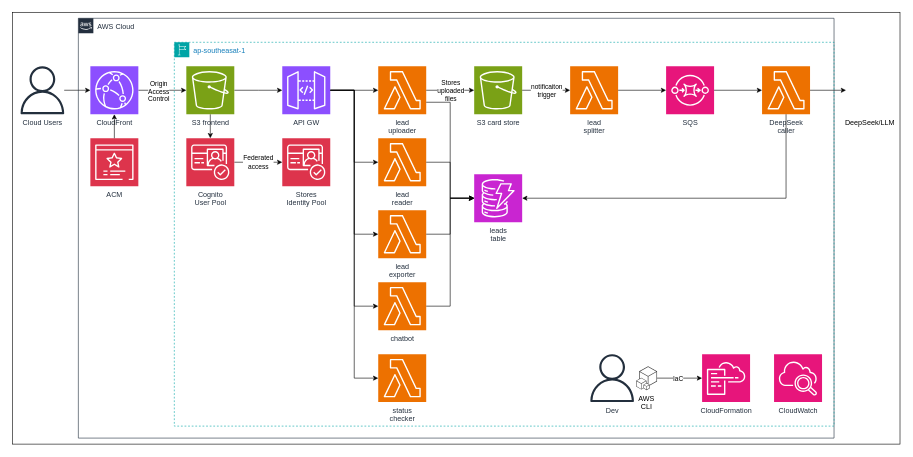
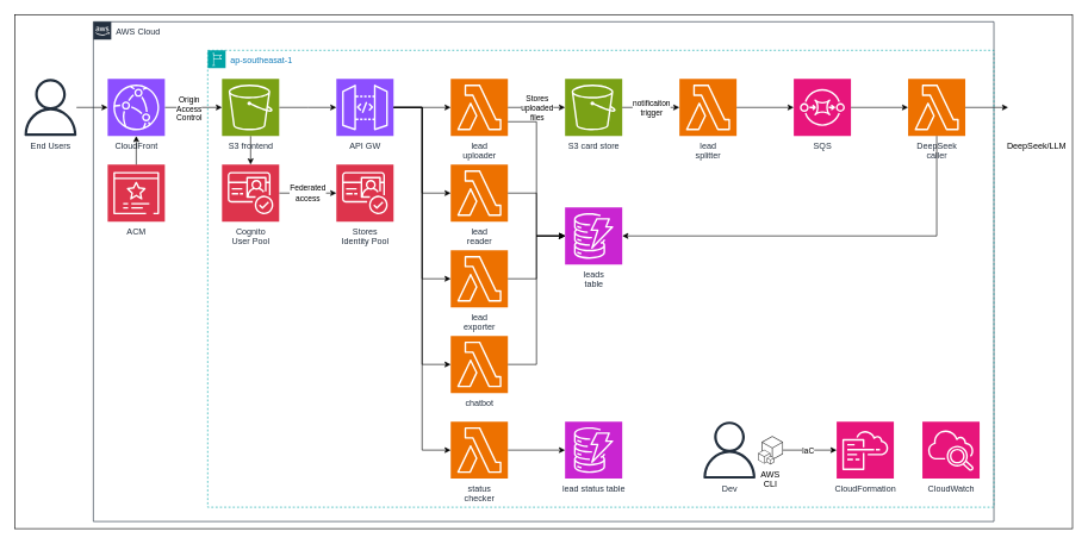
- <mxCell id="4" value="Cloud Users" style="sketch=0;outlineConnect=0;fontColor=#232F3E;gradientColor=none;fillColor=#232F3D;strokeColor=none;dashed=0;verticalLabelPosition=bottom;verticalAlign=top;align=center;html=1;fontSize=12;fontStyle=0;aspect=fixed;pointerEvents=1;shape=mxgraph.aws4.user;" parent="1" vertex="1"><mxGeometry x="30" y="110" width="80" height="80" as="geometry" /></mxCell>
+ <mxCell id="4" value="End Users" style="sketch=0;outlineConnect=0;fontColor=#232F3E;gradientColor=none;fillColor=#232F3D;strokeColor=none;dashed=0;verticalLabelPosition=bottom;verticalAlign=top;align=center;html=1;fontSize=12;fontStyle=0;aspect=fixed;pointerEvents=1;shape=mxgraph.aws4.user;" parent="1" vertex="1"><mxGeometry x="30" y="110" width="80" height="80" as="geometry" /></mxCell>
+ <mxCell id="28" style="edgeStyle=orthogonalEdgeStyle;rounded=0;orthogonalLoop=1;jettySize=auto;html=1;" parent="1" source="29" target="33" edge="1"><mxGeometry relative="1" as="geometry" /></mxCell>
+ <mxCell id="33" value="lead status table" style="sketch=0;points=[[0,0,0],[0.25,0,0],[0.5,0,0],[0.75,0,0],[1,0,0],[0,1,0],[0.25,1,0],[0.5,1,0],[0.75,1,0],[1,1,0],[0,0.25,0],[0,0.5,0],[0,0.75,0],[1,0.25,0],[1,0.5,0],[1,0.75,0]];outlineConnect=0;fontColor=#232F3E;fillColor=#C925D1;strokeColor=#ffffff;dashed=0;verticalLabelPosition=bottom;verticalAlign=top;align=center;html=1;fontSize=12;fontStyle=0;aspect=fixed;shape=mxgraph.aws4.resourceIcon;resIcon=mxgraph.aws4.dynamodb;" parent="1" vertex="1"><mxGeometry x="790" y="590" width="80" height="80" as="geometry" /></mxCell>
